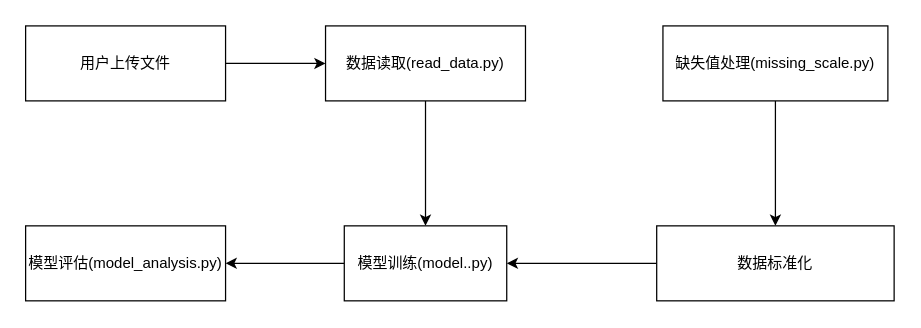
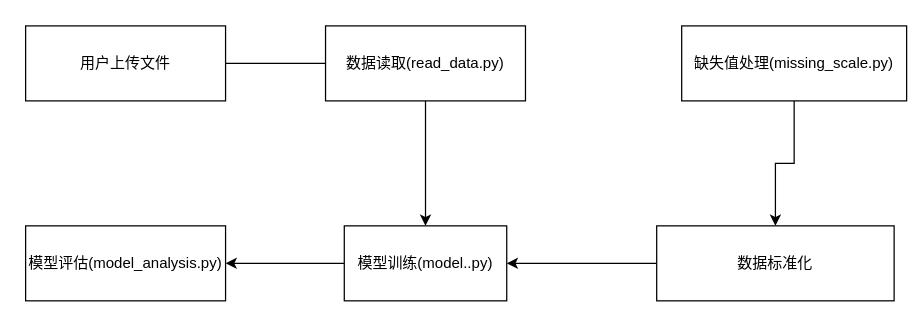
- <mxCell id="2" value="" style="edgeStyle=orthogonalEdgeStyle;rounded=0;orthogonalLoop=1;jettySize=auto;html=1;" edge="1" parent="1" source="3" target="5"><mxGeometry relative="1" as="geometry" /></mxCell>
+ <mxCell id="2" value="" style="edgeStyle=orthogonalEdgeStyle;rounded=0;orthogonalLoop=1;jettySize=auto;html=1;endArrow=none;" edge="1" parent="1" source="3" target="5"><mxGeometry relative="1" as="geometry" /></mxCell>
- <mxCell id="7" value="缺失值处理(missing_scale.py)" style="rounded=0;whiteSpace=wrap;html=1;" vertex="1" parent="1"><mxGeometry x="530" y="20" width="180" height="60" as="geometry" /></mxCell>
+ <mxCell id="7" value="缺失值处理(missing_scale.py)" style="rounded=0;whiteSpace=wrap;html=1;" vertex="1" parent="1"><mxGeometry x="545" y="20" width="180" height="60" as="geometry" /></mxCell>
